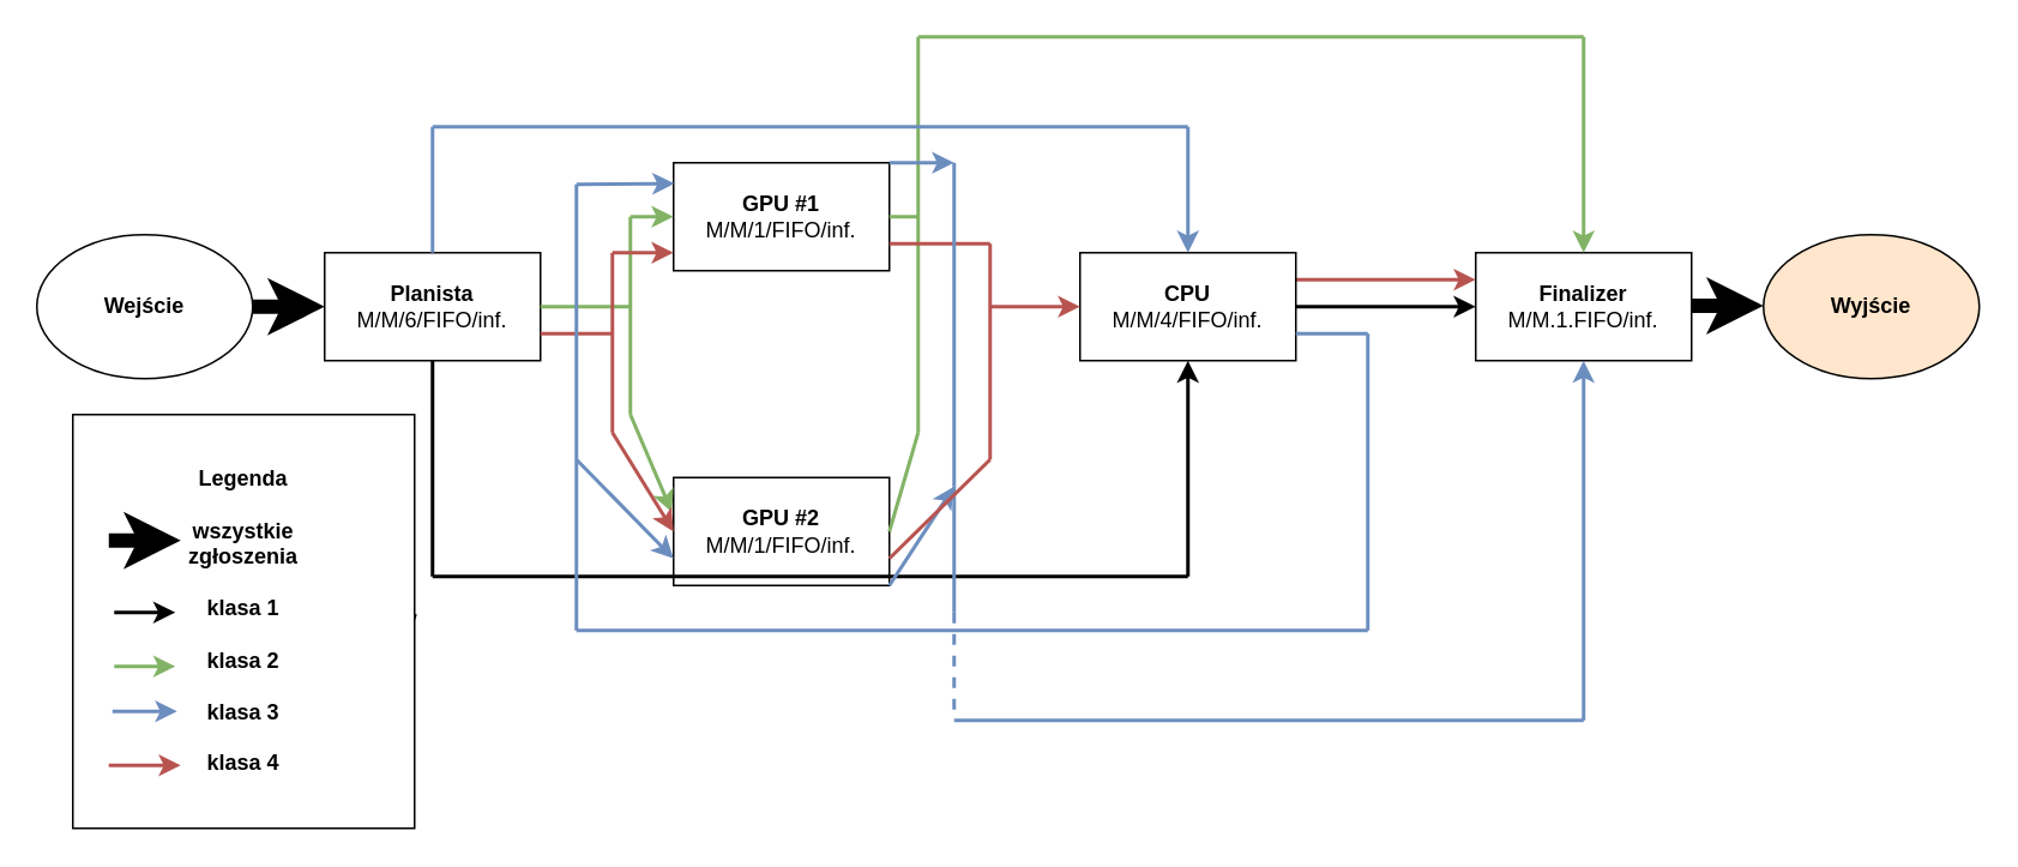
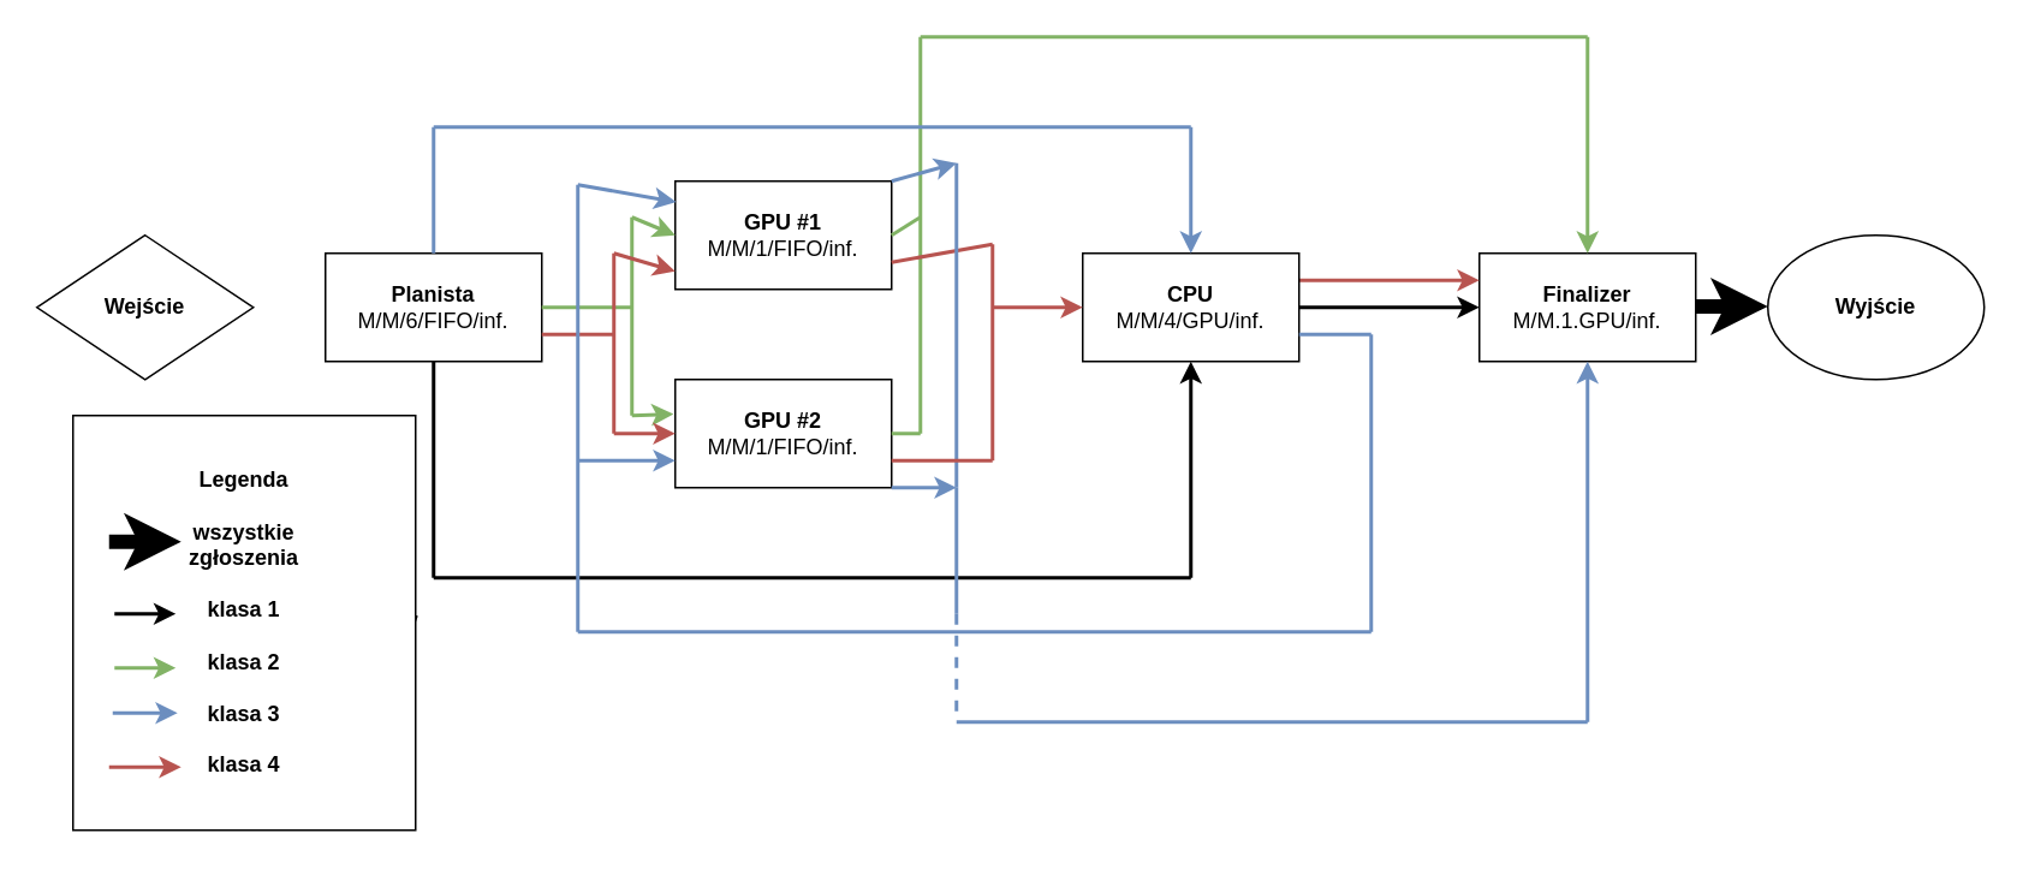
- <mxCell id="4" value="&lt;b&gt;GPU #1&lt;br&gt;&lt;/b&gt;M/M/1/FIFO/inf.&lt;b&gt;&lt;br&gt;&lt;/b&gt;" style="rounded=0;whiteSpace=wrap;html=1;" parent="1" vertex="1"><mxGeometry x="374" y="90" width="120" height="60" as="geometry" /></mxCell>
+ <mxCell id="4" value="&lt;b&gt;GPU #1&lt;br&gt;&lt;/b&gt;M/M/1/FIFO/inf.&lt;b&gt;&lt;br&gt;&lt;/b&gt;" style="rounded=0;whiteSpace=wrap;html=1;" parent="1" vertex="1"><mxGeometry x="374" y="100" width="120" height="60" as="geometry" /></mxCell>
- <mxCell id="5" value="&lt;b&gt;Wejście&lt;/b&gt;" style="ellipse;whiteSpace=wrap;html=1;" parent="1" vertex="1"><mxGeometry y="130" width="120" height="80" as="geometry" x="20" /></mxCell>
+ <mxCell id="5" value="&lt;b&gt;Wejście&lt;/b&gt;" style="rhombus;whiteSpace=wrap;html=1;" parent="1" vertex="1"><mxGeometry y="130" width="120" height="80" as="geometry" x="20" /></mxCell>
- <mxCell id="7" value="" style="endArrow=classic;html=1;exitX=1;exitY=0.5;exitDx=0;exitDy=0;entryX=0;entryY=0.5;entryDx=0;entryDy=0;strokeWidth=8;" parent="1" source="5" target="3" edge="1"><mxGeometry width="50" height="50" relative="1" as="geometry"><mxPoint x="410" y="190" as="sourcePoint" /><mxPoint x="460" y="140" as="targetPoint" /></mxGeometry></mxCell>
- <mxCell id="39" value="&lt;b&gt;CPU&lt;br&gt;&lt;/b&gt;M/M/4/FIFO/inf.&lt;b&gt;&lt;br&gt;&lt;/b&gt;" style="rounded=0;whiteSpace=wrap;html=1;" vertex="1" parent="1"><mxGeometry x="600" y="140" width="120" height="60" as="geometry" /></mxCell>
+ <mxCell id="39" value="&lt;b&gt;CPU&lt;br&gt;&lt;/b&gt;M/M/4/GPU/inf.&lt;b&gt;&lt;br&gt;&lt;/b&gt;" style="rounded=0;whiteSpace=wrap;html=1;" vertex="1" parent="1"><mxGeometry x="600" y="140" width="120" height="60" as="geometry" /></mxCell>
- <mxCell id="6" value="&lt;b&gt;Finalizer&lt;/b&gt;&lt;br&gt;M/M.1.FIFO/inf." style="rectangle;whiteSpace=wrap;html=1;" parent="1" vertex="1"><mxGeometry x="820" y="140" width="120" height="60" as="geometry" /></mxCell>
+ <mxCell id="6" value="&lt;b&gt;Finalizer&lt;/b&gt;&lt;br&gt;M/M.1.GPU/inf." style="rectangle;whiteSpace=wrap;html=1;" parent="1" vertex="1"><mxGeometry x="820" y="140" width="120" height="60" as="geometry" /></mxCell>
- <mxCell id="47" value="&lt;b&gt;Wyjście&lt;/b&gt;" style="ellipse;whiteSpace=wrap;html=1;fillColor=#ffe6cc;" vertex="1" parent="1"><mxGeometry x="980" y="130" width="120" height="80" as="geometry" /></mxCell>
+ <mxCell id="47" value="&lt;b&gt;Wyjście&lt;/b&gt;" style="ellipse;whiteSpace=wrap;html=1;" vertex="1" parent="1"><mxGeometry x="980" y="130" width="120" height="80" as="geometry" /></mxCell>
- <mxCell id="2" value="&lt;b&gt;GPU #2&lt;br&gt;&lt;/b&gt;M/M/1/FIFO/inf.&lt;b&gt;&lt;br&gt;&lt;/b&gt;" style="rounded=0;whiteSpace=wrap;html=1;" parent="1" vertex="1"><mxGeometry x="374" y="265" width="120" height="60" as="geometry" /></mxCell>
+ <mxCell id="2" value="&lt;b&gt;GPU #2&lt;br&gt;&lt;/b&gt;M/M/1/FIFO/inf.&lt;b&gt;&lt;br&gt;&lt;/b&gt;" style="rounded=0;whiteSpace=wrap;html=1;" parent="1" vertex="1"><mxGeometry x="374" y="210" width="120" height="60" as="geometry" /></mxCell>
